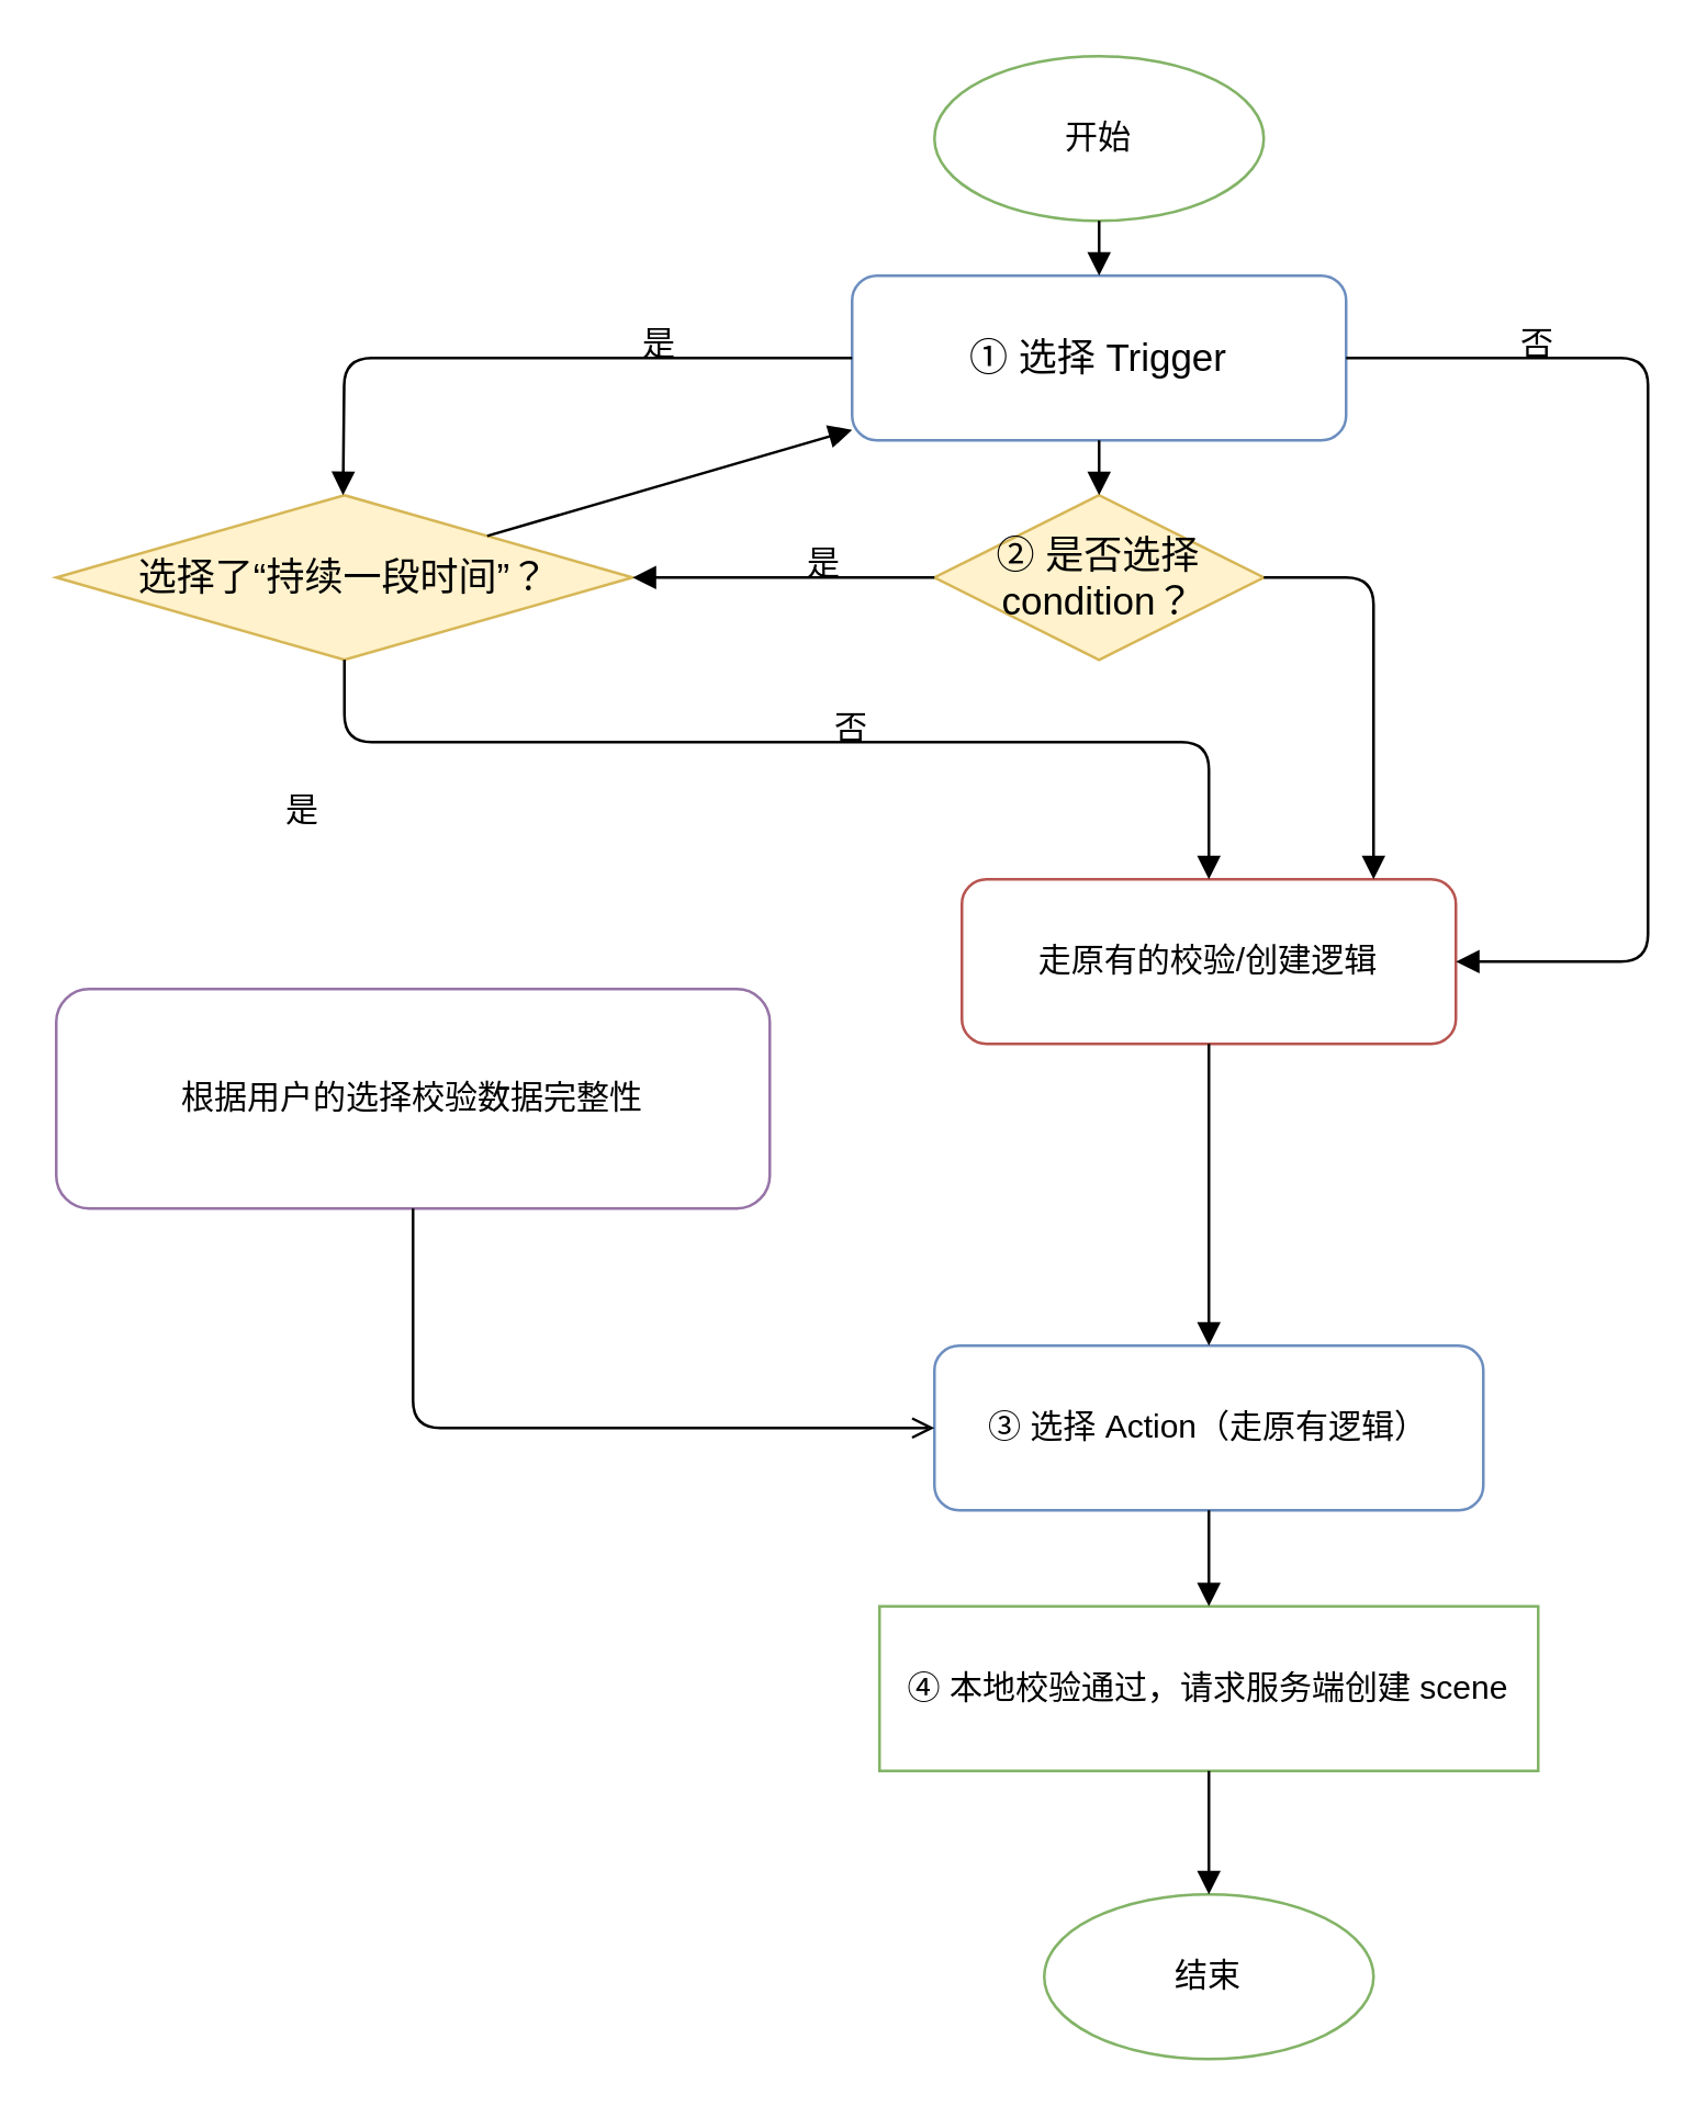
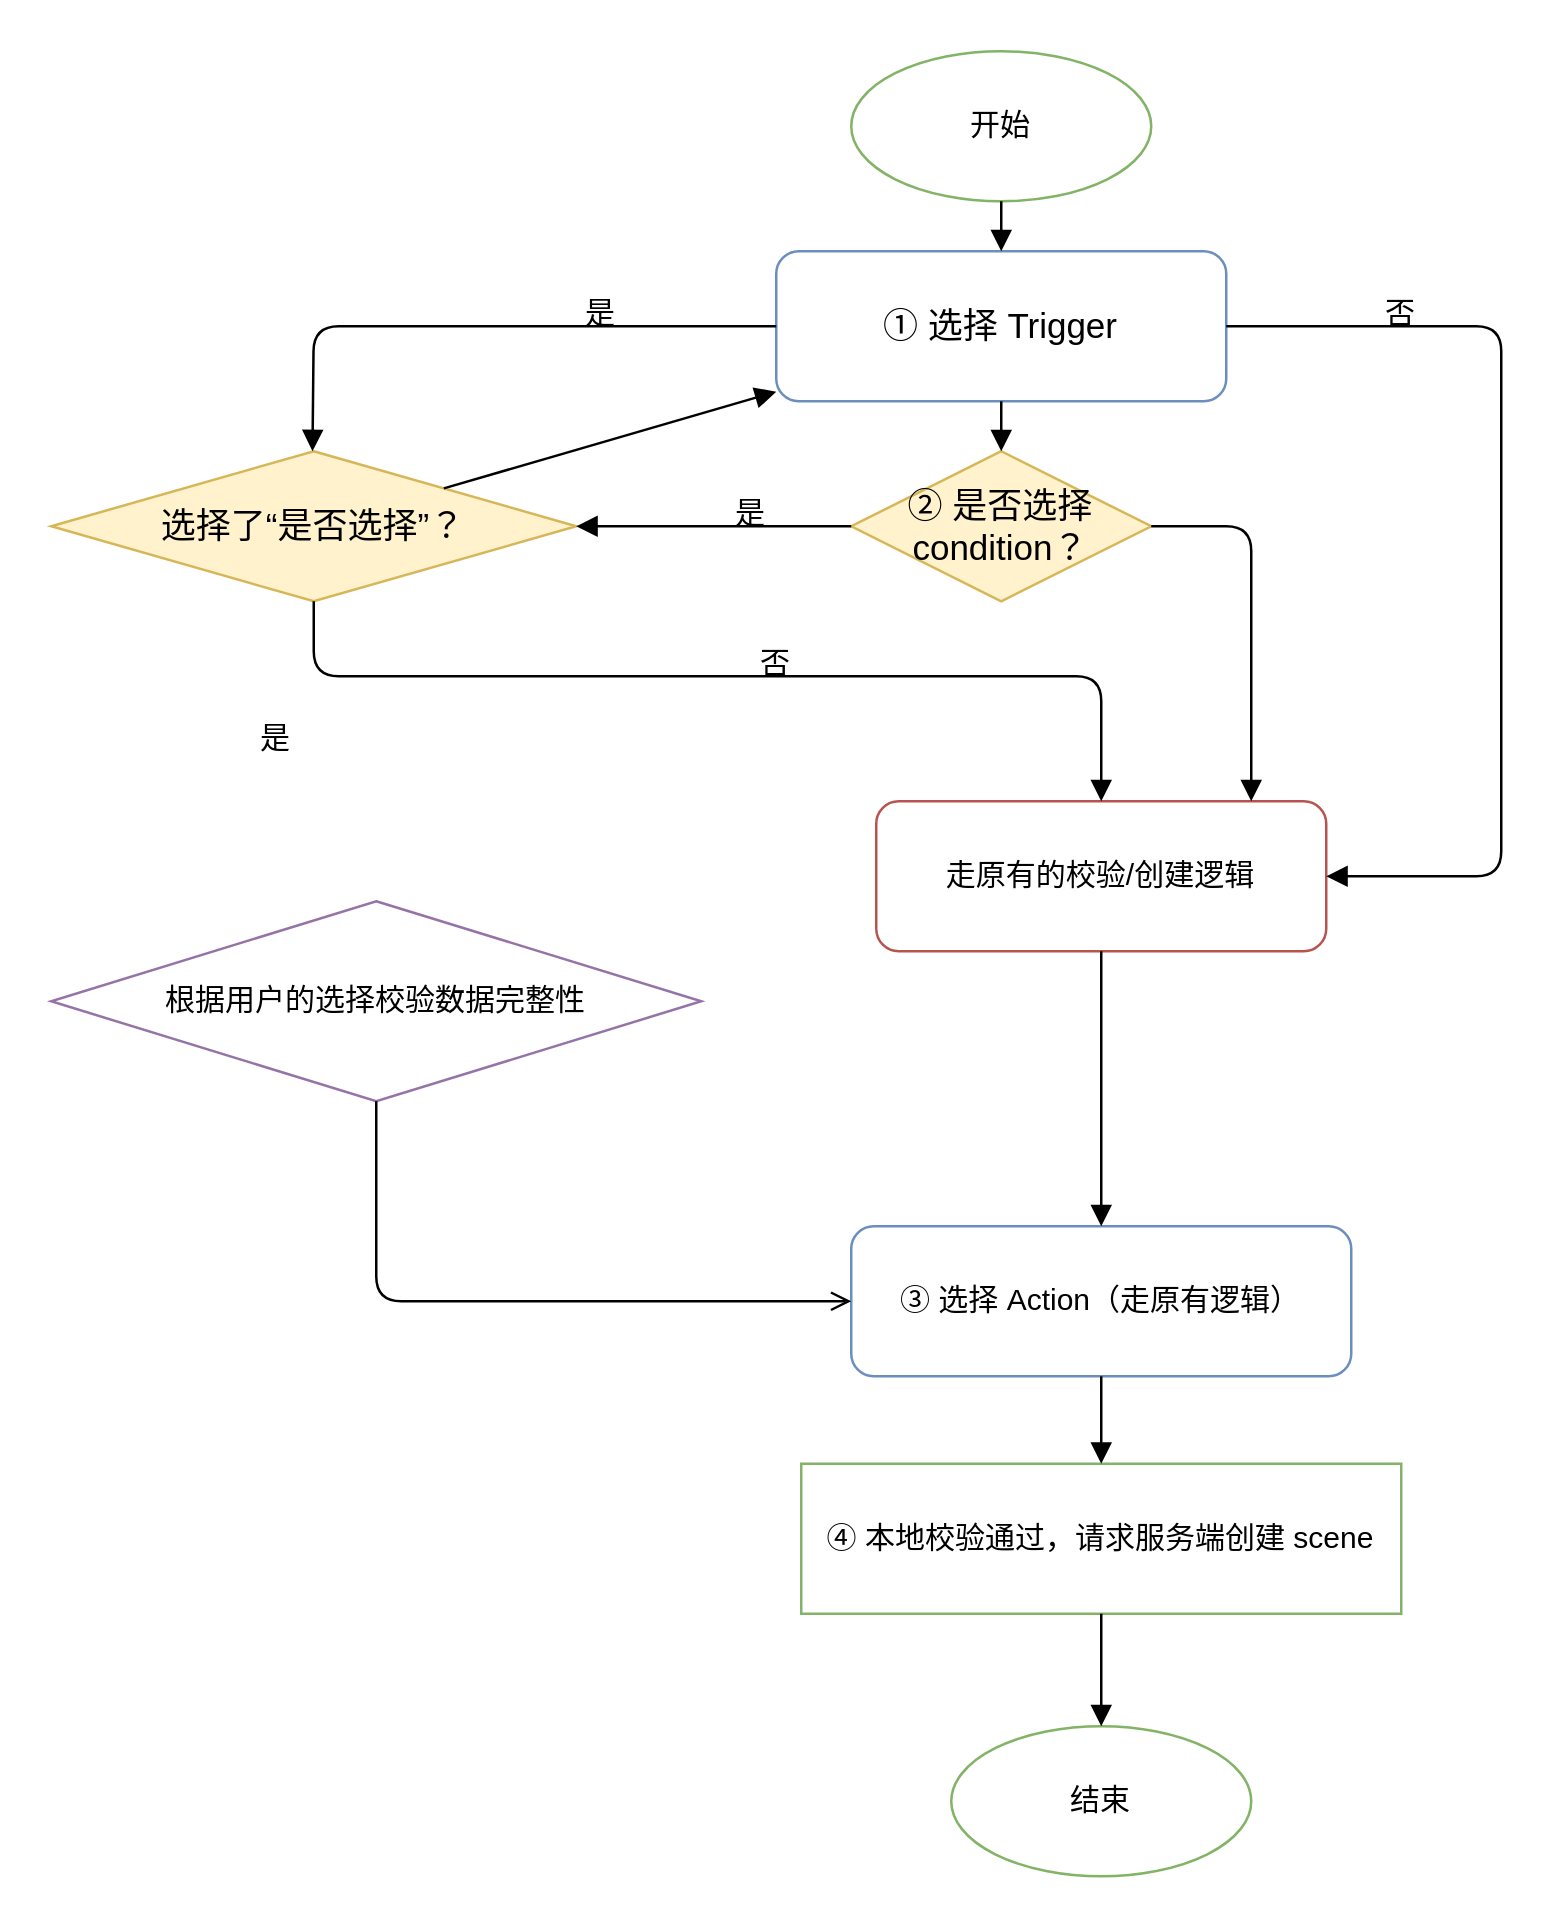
- <mxCell id="5" value="&lt;font style=&quot;font-size: 14px;&quot;&gt;选择了“持续一段时间”？&lt;/font&gt;" style="rhombus;whiteSpace=wrap;html=1;fillColor=#fff2cc;strokeColor=#d6b656;" vertex="1" parent="1"><mxGeometry x="20" y="180" width="210" height="60" as="geometry" /></mxCell>
+ <mxCell id="5" value="&lt;font style=&quot;font-size: 14px;&quot;&gt;选择了“是否选择”？&lt;/font&gt;" style="rhombus;whiteSpace=wrap;html=1;fillColor=#fff2cc;strokeColor=#d6b656;" vertex="1" parent="1"><mxGeometry x="20" y="180" width="210" height="60" as="geometry" /></mxCell>
- <mxCell id="6" value="根据用户的选择校验数据完整性" style="rounded=1;whiteSpace=wrap;html=1;fillColor=none;strokeColor=#9673a6;" vertex="1" parent="1"><mxGeometry x="20" y="360" width="260" height="80" as="geometry" /></mxCell>
+ <mxCell id="6" value="根据用户的选择校验数据完整性" style="rhombus;whiteSpace=wrap;html=1;fillColor=none;strokeColor=#9673a6;" vertex="1" parent="1"><mxGeometry x="20" y="360" width="260" height="80" as="geometry" /></mxCell>
